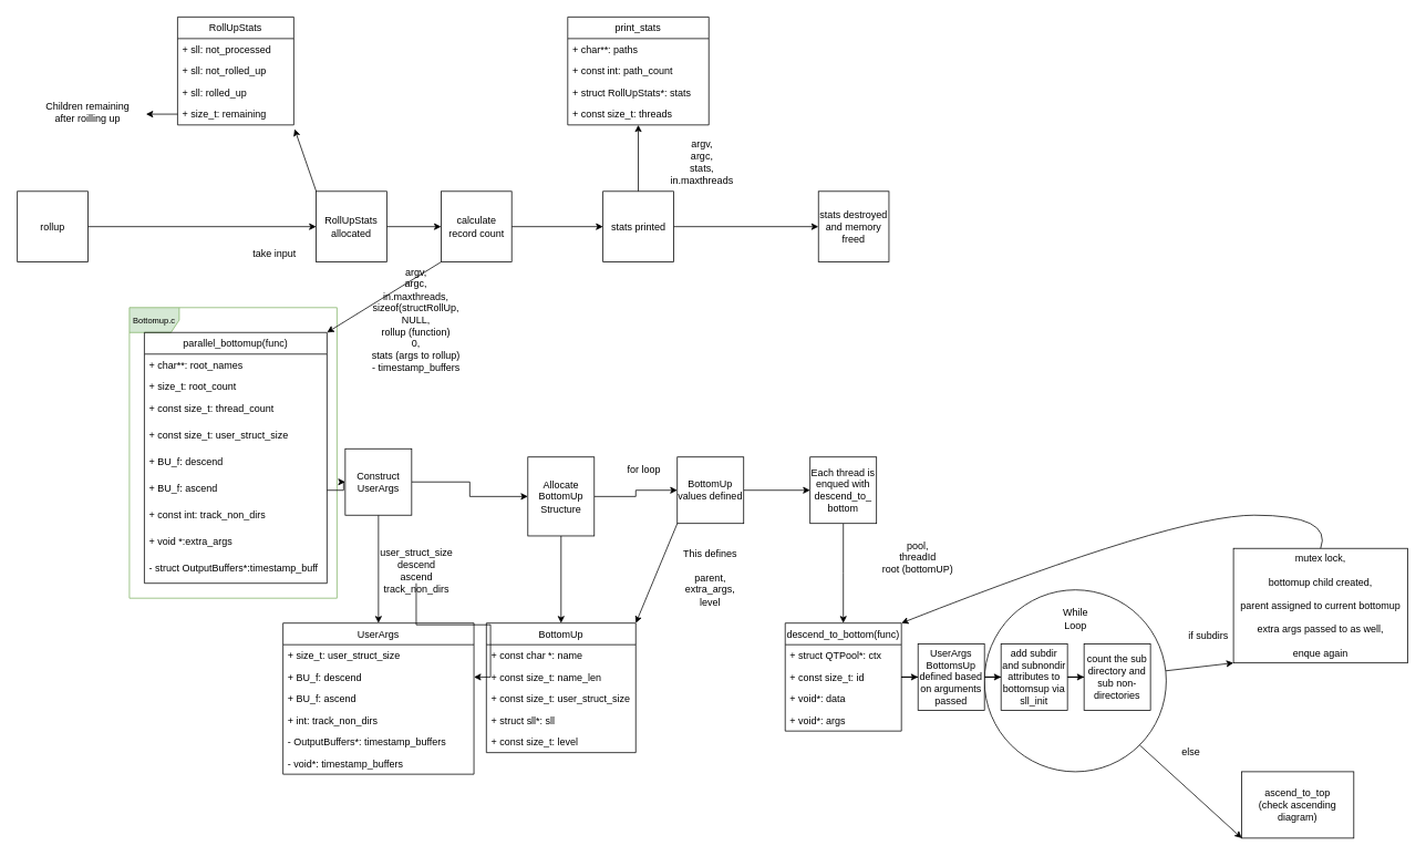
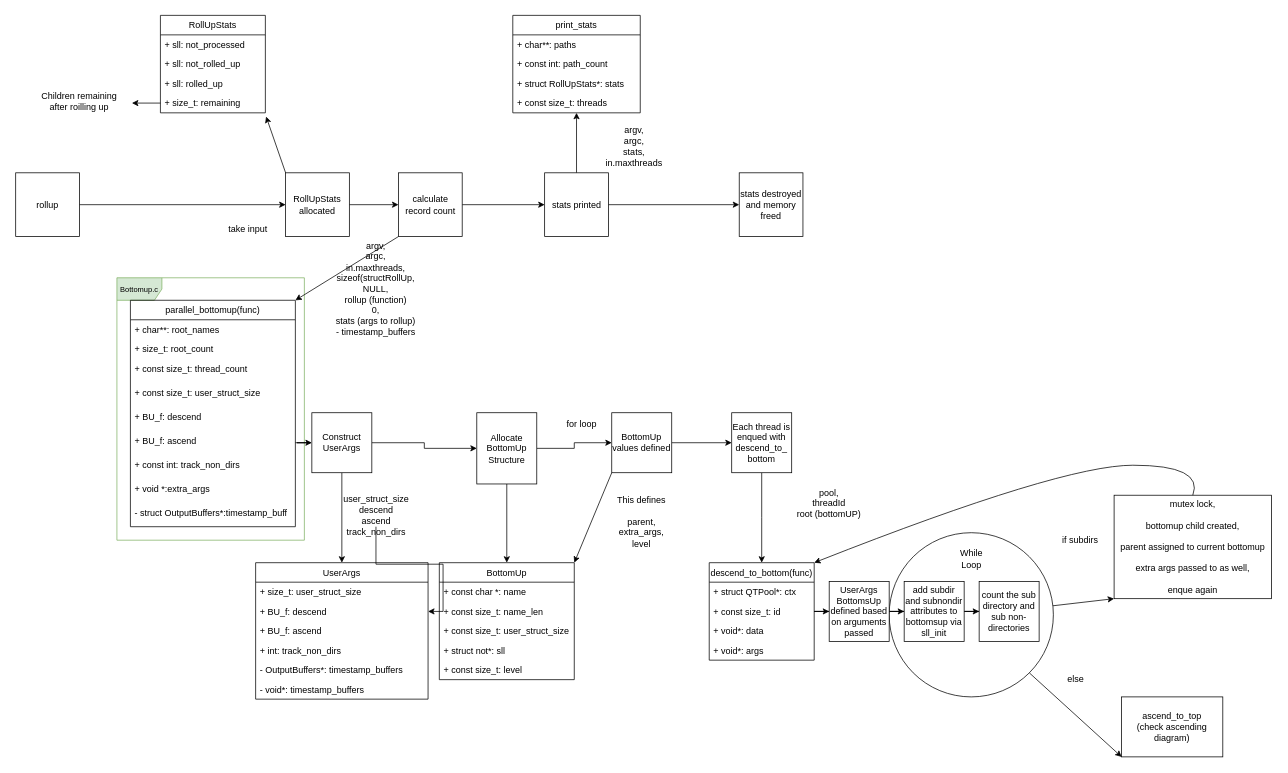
- <mxCell id="34" value="Construct UserArgs" style="whiteSpace=wrap;html=1;aspect=fixed;" vertex="1" parent="1"><mxGeometry x="415" y="540" width="80" height="80" as="geometry" /></mxCell>
+ <mxCell id="34" value="Construct UserArgs" style="whiteSpace=wrap;html=1;aspect=fixed;" vertex="1" parent="1"><mxGeometry x="415" y="550" width="80" height="80" as="geometry" /></mxCell>
- <mxCell id="80" value="if subdirs" style="text;html=1;strokeColor=none;fillColor=none;align=center;verticalAlign=middle;whiteSpace=wrap;rounded=0;fontColor=default;" vertex="1" parent="1"><mxGeometry x="1425" y="750" width="60" height="30" as="geometry" /></mxCell>
+ <mxCell id="80" value="if subdirs" style="text;html=1;strokeColor=none;fillColor=none;align=center;verticalAlign=middle;whiteSpace=wrap;rounded=0;fontColor=default;" vertex="1" parent="1"><mxGeometry x="1410" y="705" width="60" height="30" as="geometry" /></mxCell>
- <mxCell id="51" value="+ struct sll*: sll" style="text;strokeColor=none;fillColor=none;align=left;verticalAlign=top;spacingLeft=4;spacingRight=4;overflow=hidden;rotatable=0;points=[[0,0.5],[1,0.5]];portConstraint=eastwest;fontColor=default;" vertex="1" parent="47"><mxGeometry y="104" width="180" height="26" as="geometry" /></mxCell>
+ <mxCell id="51" value="+ struct not*: sll" style="text;strokeColor=none;fillColor=none;align=left;verticalAlign=top;spacingLeft=4;spacingRight=4;overflow=hidden;rotatable=0;points=[[0,0.5],[1,0.5]];portConstraint=eastwest;fontColor=default;" vertex="1" parent="47"><mxGeometry y="104" width="180" height="26" as="geometry" /></mxCell>
